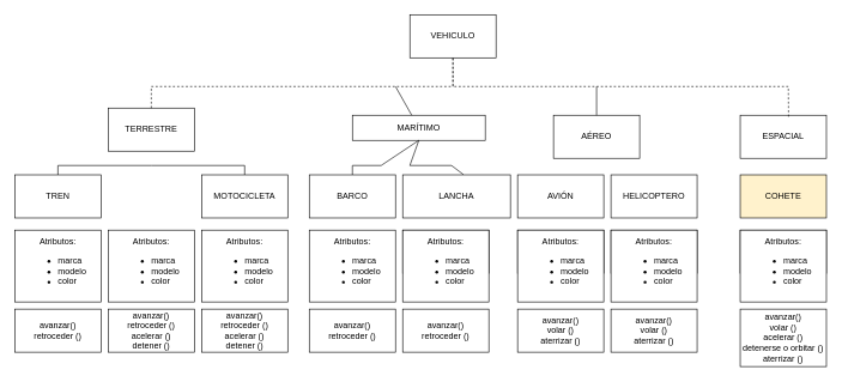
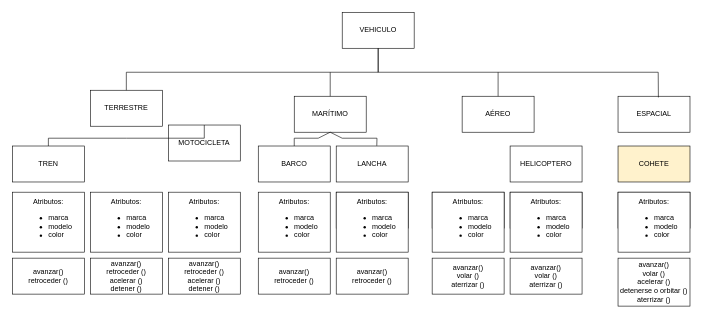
- <mxCell id="7" value="" style="endArrow=none;html=1;rounded=0;entryX=0.5;entryY=1;entryDx=0;entryDy=0;exitX=0.5;exitY=0;exitDx=0;exitDy=0;dashed=1;" edge="1" parent="1" source="3" target="2"><mxGeometry width="50" height="50" relative="1" as="geometry"><mxPoint x="640" y="260" as="sourcePoint" /><mxPoint x="690" y="210" as="targetPoint" /><Array as="points"><mxPoint x="210" y="120" /><mxPoint x="630" y="120" /></Array></mxGeometry></mxCell>
+ <mxCell id="7" value="" style="endArrow=none;html=1;rounded=0;entryX=0.5;entryY=1;entryDx=0;entryDy=0;exitX=0.5;exitY=0;exitDx=0;exitDy=0;" edge="1" parent="1" source="3" target="2"><mxGeometry width="50" height="50" relative="1" as="geometry"><mxPoint x="640" y="260" as="sourcePoint" /><mxPoint x="690" y="210" as="targetPoint" /><Array as="points"><mxPoint x="210" y="120" /><mxPoint x="630" y="120" /></Array></mxGeometry></mxCell>
- <mxCell id="9" value="" style="endArrow=none;html=1;rounded=0;entryX=0.5;entryY=1;entryDx=0;entryDy=0;exitX=0.561;exitY=0.033;exitDx=0;exitDy=0;exitPerimeter=0;dashed=1;" edge="1" parent="1" source="6" target="2"><mxGeometry width="50" height="50" relative="1" as="geometry"><mxPoint x="640" y="260" as="sourcePoint" /><mxPoint x="690" y="210" as="targetPoint" /><Array as="points"><mxPoint x="1097" y="120" /><mxPoint x="630" y="120" /></Array></mxGeometry></mxCell>
+ <mxCell id="9" value="" style="endArrow=none;html=1;rounded=0;entryX=0.5;entryY=1;entryDx=0;entryDy=0;exitX=0.561;exitY=0.033;exitDx=0;exitDy=0;exitPerimeter=0;" edge="1" parent="1" source="6" target="2"><mxGeometry width="50" height="50" relative="1" as="geometry"><mxPoint x="640" y="260" as="sourcePoint" /><mxPoint x="690" y="210" as="targetPoint" /><Array as="points"><mxPoint x="1097" y="120" /><mxPoint x="630" y="120" /></Array></mxGeometry></mxCell>
- <mxCell id="4" value="MARÍTIMO" style="rounded=0;whiteSpace=wrap;html=1;" vertex="1" parent="1"><mxGeometry x="490" y="160" width="185" height="35" as="geometry" /></mxCell>
+ <mxCell id="4" value="MARÍTIMO" style="rounded=0;whiteSpace=wrap;html=1;" vertex="1" parent="1"><mxGeometry x="490" y="160" width="120" height="60" as="geometry" /></mxCell>
- <mxCell id="12" value="MOTOCICLETA" style="rounded=0;whiteSpace=wrap;html=1;" vertex="1" parent="1"><mxGeometry x="280" y="243" width="120" height="60" as="geometry" /></mxCell>
+ <mxCell id="12" value="MOTOCICLETA" style="rounded=0;whiteSpace=wrap;html=1;" vertex="1" parent="1"><mxGeometry x="280" y="208" width="120" height="60" as="geometry" /></mxCell>
- <mxCell id="14" value="LANCHA" style="rounded=0;whiteSpace=wrap;html=1;" vertex="1" parent="1"><mxGeometry x="560" y="243" width="150" height="60" as="geometry" /></mxCell>
+ <mxCell id="14" value="LANCHA" style="rounded=0;whiteSpace=wrap;html=1;" vertex="1" parent="1"><mxGeometry x="560" y="243" width="120" height="60" as="geometry" /></mxCell>
- <mxCell id="15" value="AVIÓN&lt;br&gt;" style="rounded=0;whiteSpace=wrap;html=1;" vertex="1" parent="1"><mxGeometry x="720" y="243" width="120" height="60" as="geometry" /></mxCell>
